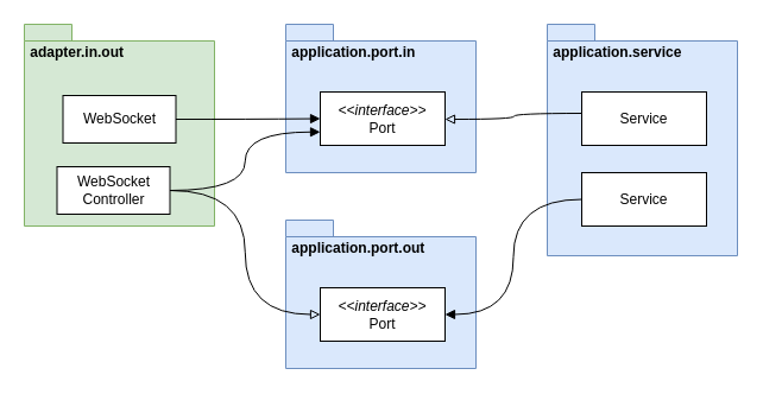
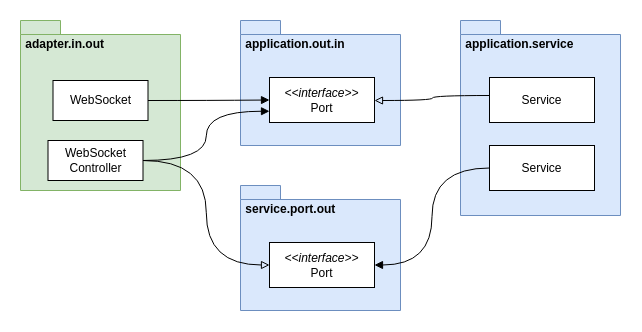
- <mxCell id="2" value="&amp;nbsp;application.port.in" style="shape=folder;fontStyle=1;spacingTop=10;tabWidth=40;tabHeight=14;tabPosition=left;html=1;whiteSpace=wrap;verticalAlign=top;align=left;fillColor=#dae8fc;strokeColor=#6c8ebf;" vertex="1" parent="1"><mxGeometry x="240" y="20" width="160" height="125" as="geometry" /></mxCell>
+ <mxCell id="2" value="&amp;nbsp;application.out.in" style="shape=folder;fontStyle=1;spacingTop=10;tabWidth=40;tabHeight=14;tabPosition=left;html=1;whiteSpace=wrap;verticalAlign=top;align=left;fillColor=#dae8fc;strokeColor=#6c8ebf;" vertex="1" parent="1"><mxGeometry x="240" y="20" width="160" height="125" as="geometry" /></mxCell>
- <mxCell id="13" value="&amp;nbsp;application.port.out" style="shape=folder;fontStyle=1;spacingTop=10;tabWidth=40;tabHeight=14;tabPosition=left;html=1;whiteSpace=wrap;verticalAlign=top;align=left;fillColor=#dae8fc;strokeColor=#6c8ebf;" vertex="1" parent="1"><mxGeometry x="240" y="185" width="160" height="125" as="geometry" /></mxCell>
+ <mxCell id="13" value="&amp;nbsp;service.port.out" style="shape=folder;fontStyle=1;spacingTop=10;tabWidth=40;tabHeight=14;tabPosition=left;html=1;whiteSpace=wrap;verticalAlign=top;align=left;fillColor=#dae8fc;strokeColor=#6c8ebf;" vertex="1" parent="1"><mxGeometry x="240" y="185" width="160" height="125" as="geometry" /></mxCell>
